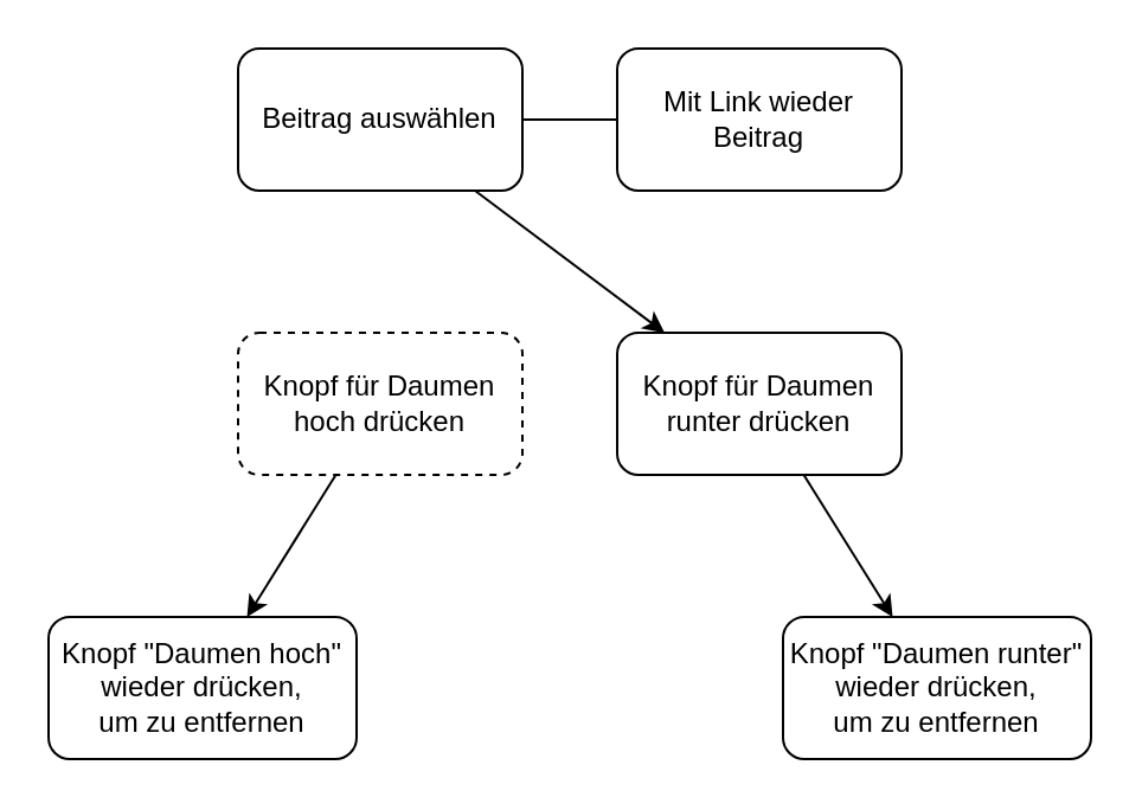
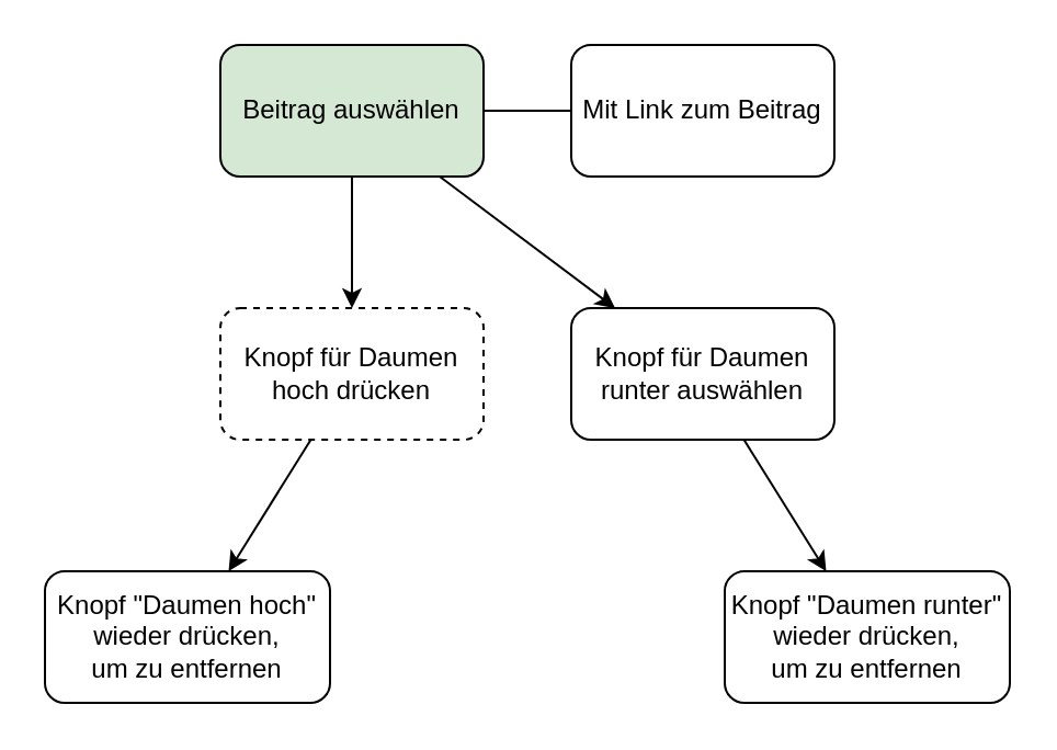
- <mxCell id="2" value="Beitrag auswählen" style="rounded=1;whiteSpace=wrap;html=1;" parent="1" vertex="1"><mxGeometry x="100" y="20" width="120" height="60" as="geometry" /></mxCell>
+ <mxCell id="2" value="Beitrag auswählen" style="rounded=1;whiteSpace=wrap;html=1;fillColor=#d5e8d4;" parent="1" vertex="1"><mxGeometry x="100" y="20" width="120" height="60" as="geometry" /></mxCell>
- <mxCell id="3" value="Mit Link wieder Beitrag" style="rounded=1;whiteSpace=wrap;html=1;" parent="1" vertex="1"><mxGeometry x="260" y="20" width="120" height="60" as="geometry" /></mxCell>
+ <mxCell id="3" value="Mit Link zum Beitrag" style="rounded=1;whiteSpace=wrap;html=1;" parent="1" vertex="1"><mxGeometry x="260" y="20" width="120" height="60" as="geometry" /></mxCell>
+ <mxCell id="9" value="" style="endArrow=classic;html=1;rounded=0;" parent="1" source="2" target="5" edge="1"><mxGeometry width="50" height="50" relative="1" as="geometry"><mxPoint x="270" y="60" as="sourcePoint" /><mxPoint x="230" y="60" as="targetPoint" /><Array as="points" /></mxGeometry></mxCell>
- <mxCell id="6" value="Knopf für Daumen runter drücken" style="rounded=1;whiteSpace=wrap;html=1;" parent="1" vertex="1"><mxGeometry x="260" y="140" width="120" height="60" as="geometry" /></mxCell>
+ <mxCell id="6" value="Knopf für Daumen runter auswählen" style="rounded=1;whiteSpace=wrap;html=1;" parent="1" vertex="1"><mxGeometry x="260" y="140" width="120" height="60" as="geometry" /></mxCell>
